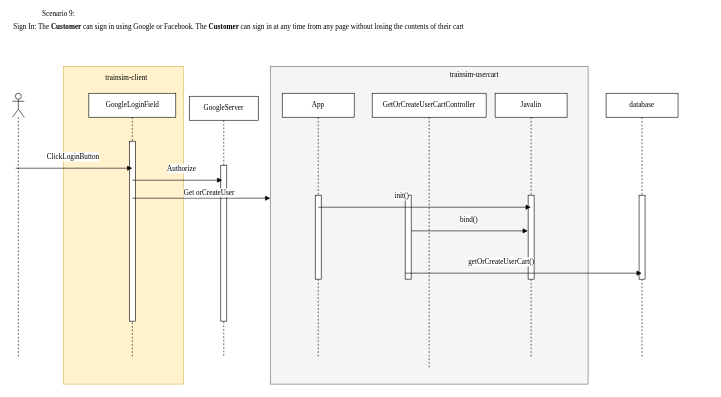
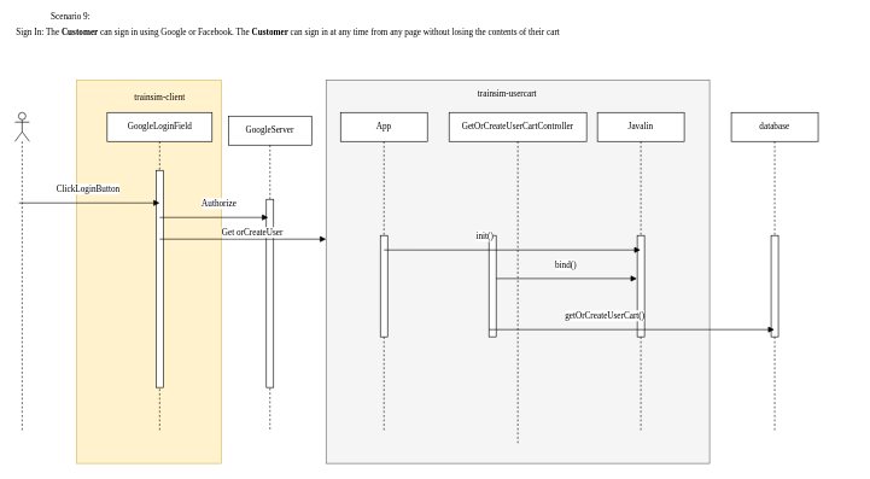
- <mxCell id="25" value="trainsim-usercart" style="text;html=1;align=center;verticalAlign=middle;resizable=0;points=[];autosize=1;fontSize=12;fontFamily=Verdana;fontColor=#000000;" parent="1" vertex="1"><mxGeometry x="730" y="115" width="120" height="20" as="geometry" /></mxCell>
+ <mxCell id="25" value="trainsim-usercart" style="text;html=1;align=center;verticalAlign=middle;resizable=0;points=[];autosize=1;fontSize=12;fontFamily=Verdana;fontColor=#000000;" parent="1" vertex="1"><mxGeometry x="640" y="120" width="120" height="20" as="geometry" /></mxCell>
- <mxCell id="24" value="trainsim-client" style="text;html=1;align=center;verticalAlign=middle;resizable=0;points=[];autosize=1;fontSize=12;fontFamily=Verdana;fontColor=#000000;" parent="1" vertex="1"><mxGeometry x="160" y="120" width="100" height="20" as="geometry" /></mxCell>
+ <mxCell id="24" value="trainsim-client" style="text;html=1;align=center;verticalAlign=middle;resizable=0;points=[];autosize=1;fontSize=12;fontFamily=Verdana;fontColor=#000000;" parent="1" vertex="1"><mxGeometry x="170" y="125" width="100" height="20" as="geometry" /></mxCell>
